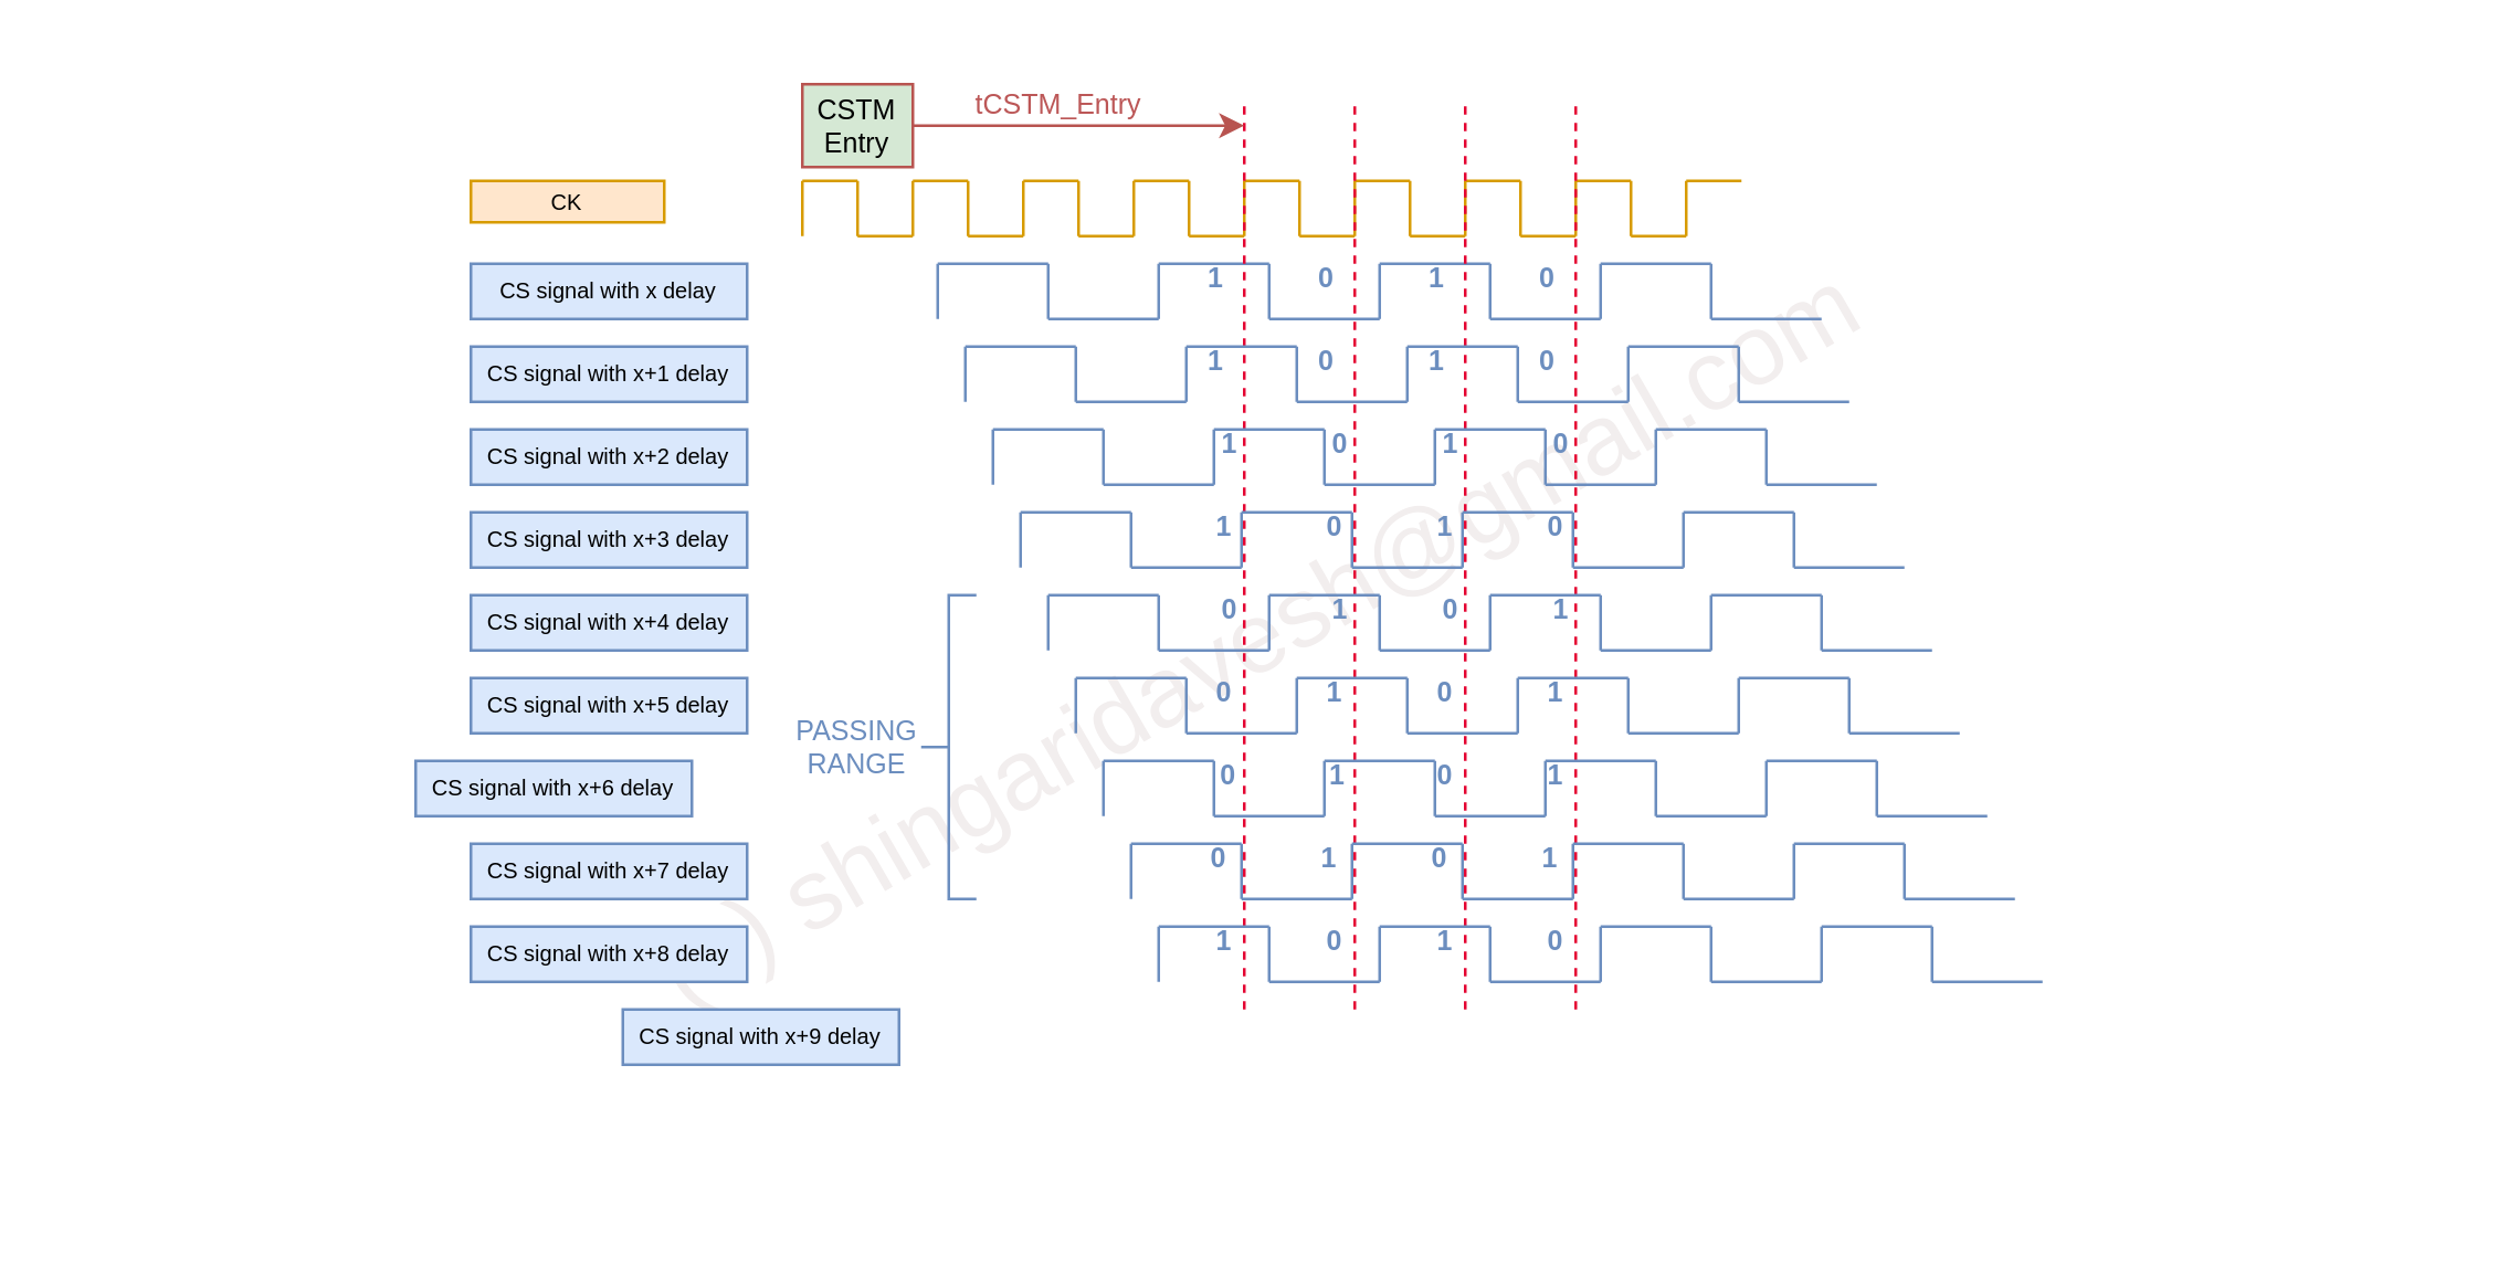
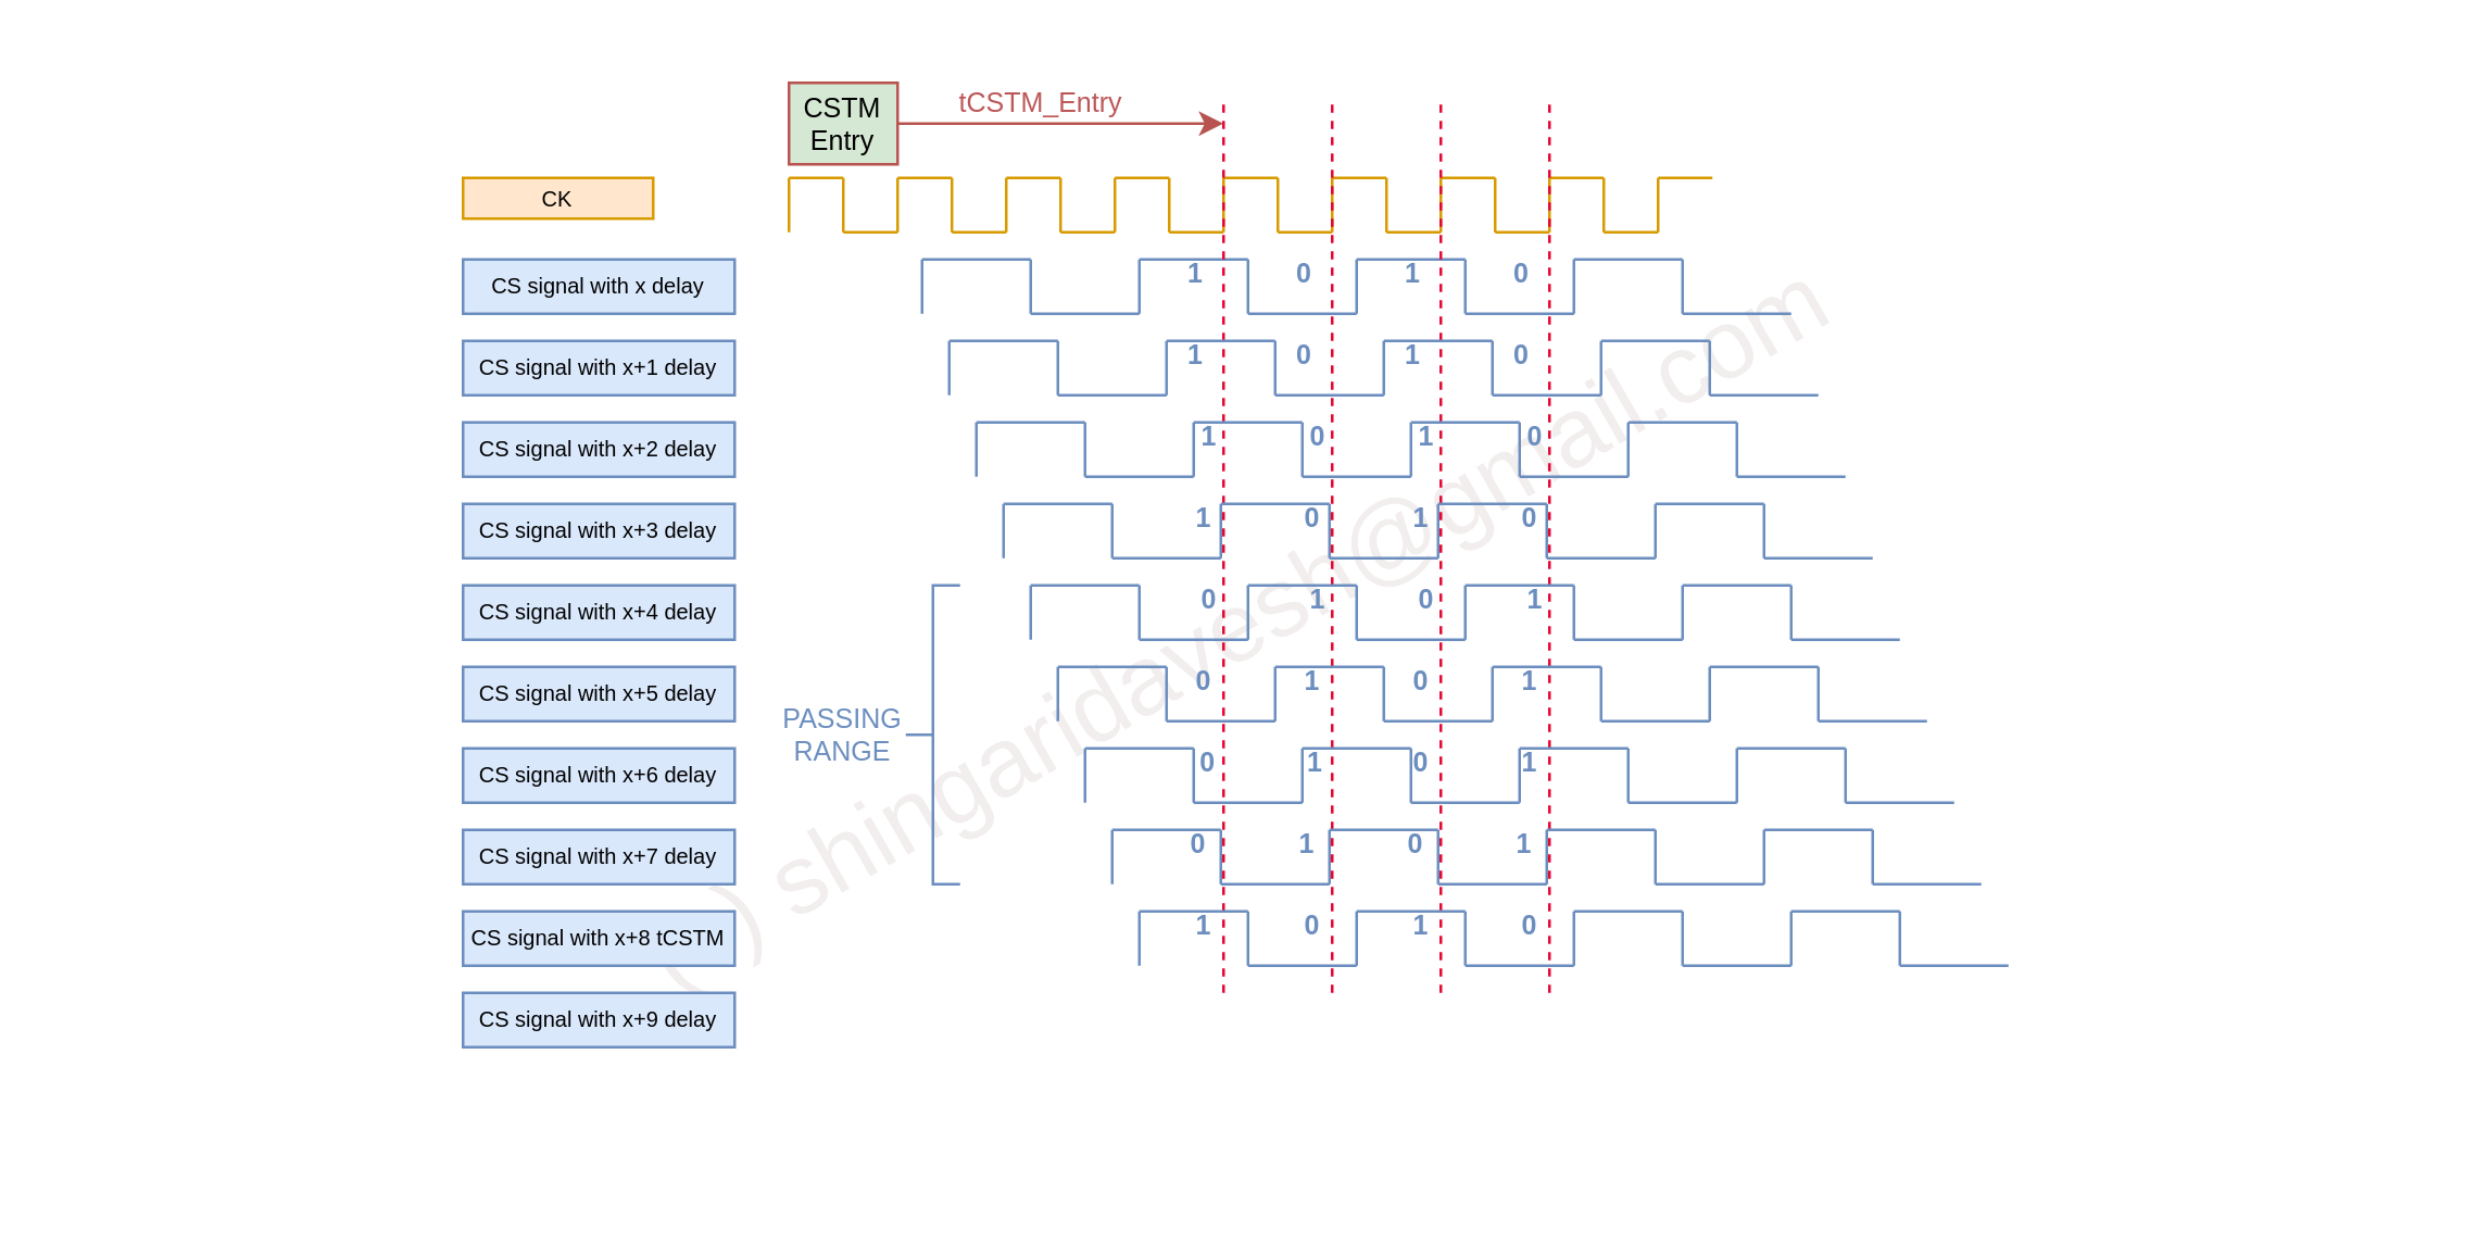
- <mxCell id="192" value="&lt;font style=&quot;font-size: 8px;&quot;&gt;CS signal with x+6 delay&lt;/font&gt;" style="text;html=1;align=center;verticalAlign=middle;whiteSpace=wrap;rounded=0;fontStyle=0;fillColor=#dae8fc;strokeColor=#6c8ebf;fontSize=8;" parent="1" vertex="1"><mxGeometry x="150" y="273" width="100" height="20" as="geometry" /></mxCell>
+ <mxCell id="192" value="&lt;font style=&quot;font-size: 8px;&quot;&gt;CS signal with x+6 delay&lt;/font&gt;" style="text;html=1;align=center;verticalAlign=middle;whiteSpace=wrap;rounded=0;fontStyle=0;fillColor=#dae8fc;strokeColor=#6c8ebf;fontSize=8;" parent="1" vertex="1"><mxGeometry x="170" y="273" width="100" height="20" as="geometry" /></mxCell>
- <mxCell id="194" value="&lt;font style=&quot;font-size: 8px;&quot;&gt;CS signal with x+8 delay&lt;/font&gt;" style="text;html=1;align=center;verticalAlign=middle;whiteSpace=wrap;rounded=0;fontStyle=0;fillColor=#dae8fc;strokeColor=#6c8ebf;fontSize=8;" parent="1" vertex="1"><mxGeometry x="170" y="333" width="100" height="20" as="geometry" /></mxCell>
+ <mxCell id="194" value="&lt;font style=&quot;font-size: 8px;&quot;&gt;CS signal with x+8 tCSTM&lt;/font&gt;" style="text;html=1;align=center;verticalAlign=middle;whiteSpace=wrap;rounded=0;fontStyle=0;fillColor=#dae8fc;strokeColor=#6c8ebf;fontSize=8;" parent="1" vertex="1"><mxGeometry x="170" y="333" width="100" height="20" as="geometry" /></mxCell>
- <mxCell id="195" value="&lt;font style=&quot;font-size: 8px;&quot;&gt;CS signal with x+9 delay&lt;/font&gt;" style="text;html=1;align=center;verticalAlign=middle;whiteSpace=wrap;rounded=0;fontStyle=0;fillColor=#dae8fc;strokeColor=#6c8ebf;fontSize=8;" parent="1" vertex="1"><mxGeometry x="225" y="363" width="100" height="20" as="geometry" /></mxCell>
+ <mxCell id="195" value="&lt;font style=&quot;font-size: 8px;&quot;&gt;CS signal with x+9 delay&lt;/font&gt;" style="text;html=1;align=center;verticalAlign=middle;whiteSpace=wrap;rounded=0;fontStyle=0;fillColor=#dae8fc;strokeColor=#6c8ebf;fontSize=8;" parent="1" vertex="1"><mxGeometry x="170" y="363" width="100" height="20" as="geometry" /></mxCell>
